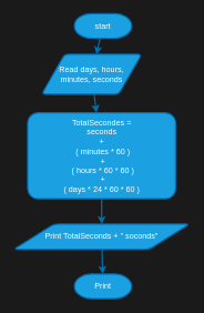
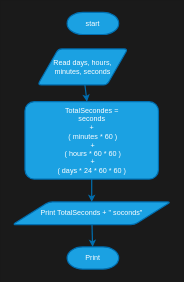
- <mxCell id="2" value="" style="edgeStyle=none;html=1;strokeWidth=2;fillColor=#1ba1e2;strokeColor=#006EAF;" edge="1" parent="1" source="3" target="5"><mxGeometry relative="1" as="geometry" /></mxCell>
